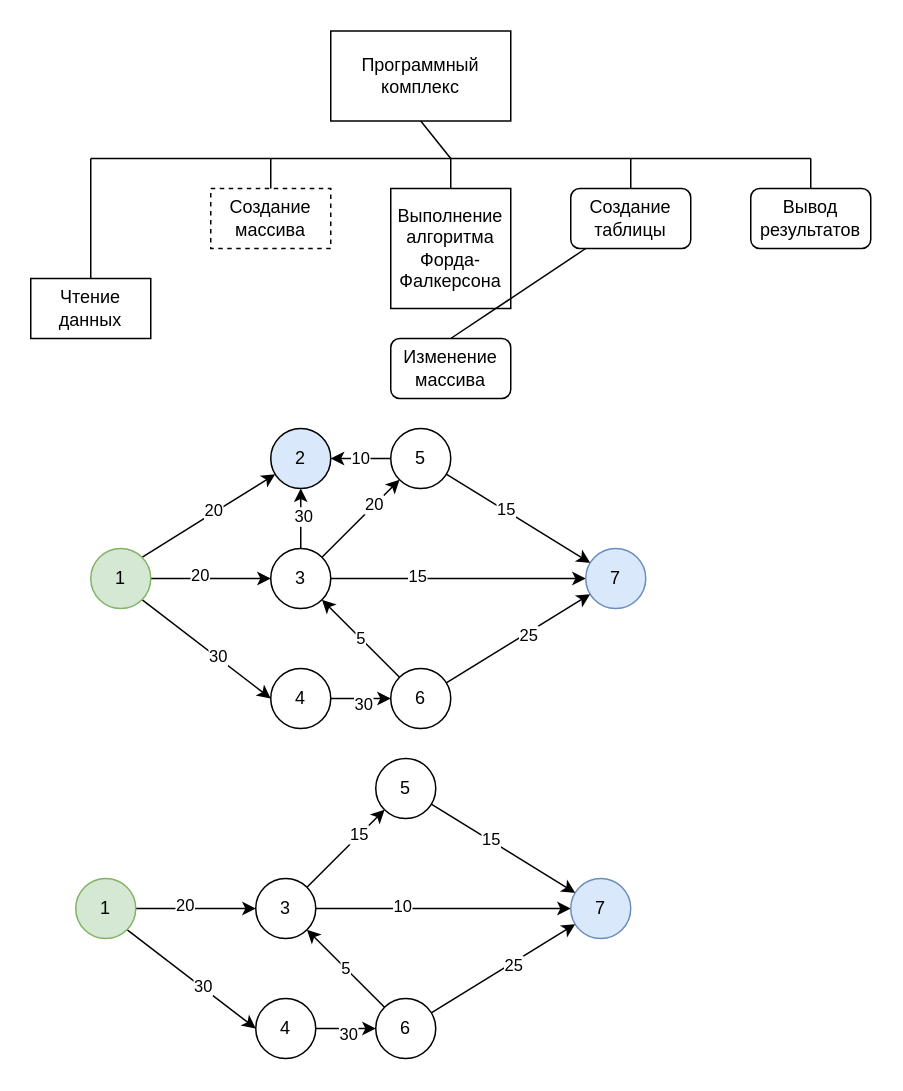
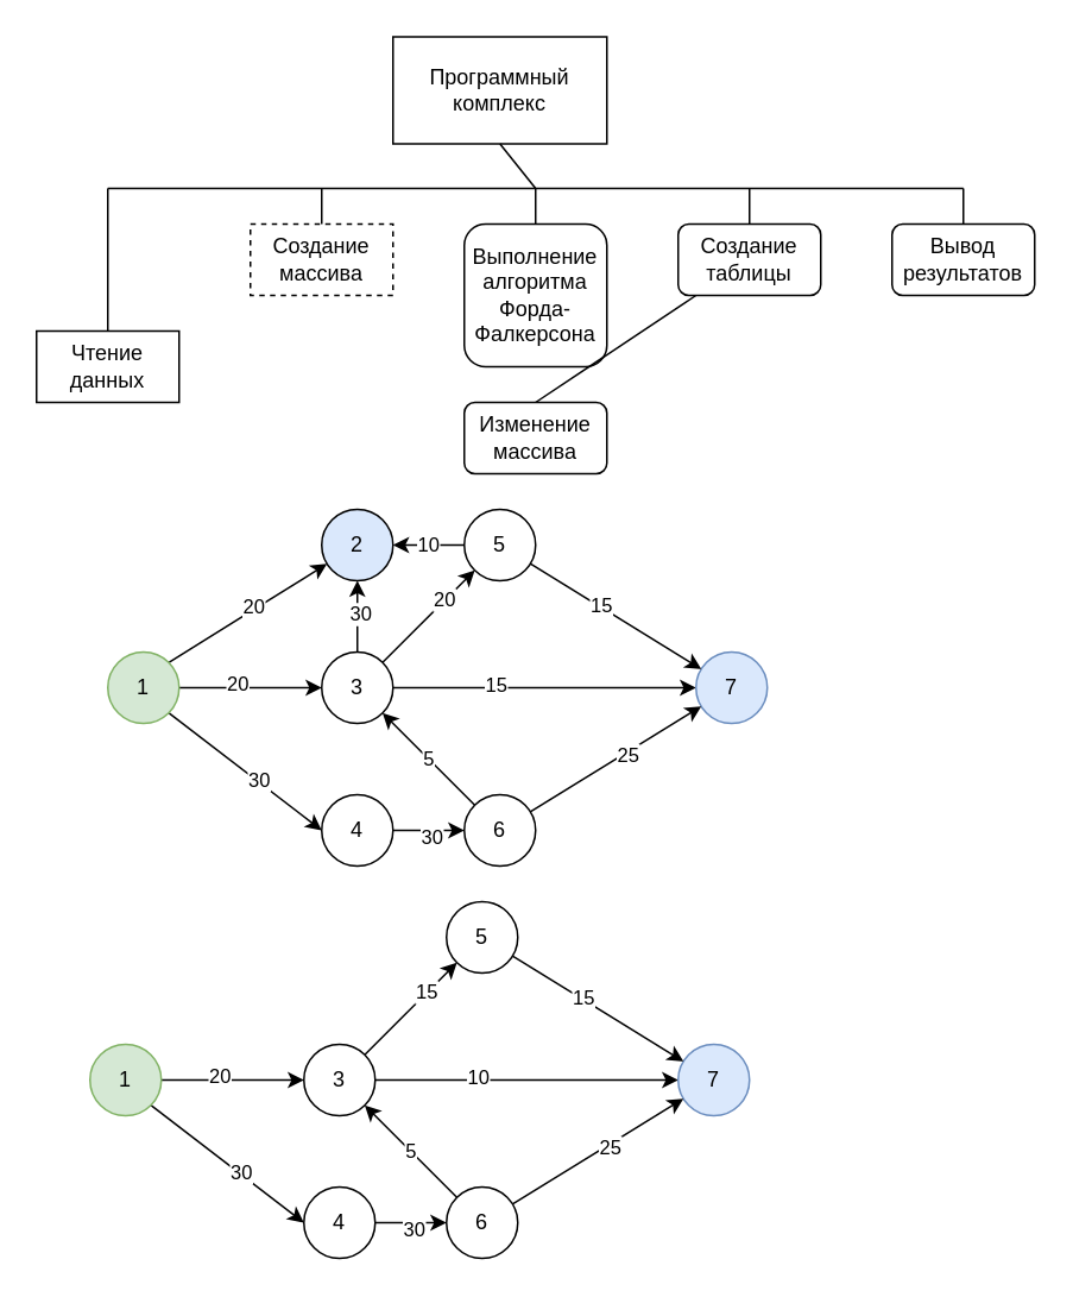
- <mxCell id="4" value="Выполнение алгоритма Форда-Фалкерсона" style="rounded=0;whiteSpace=wrap;html=1;" vertex="1" parent="1"><mxGeometry x="260" y="125" width="80" height="80" as="geometry" /></mxCell>
+ <mxCell id="4" value="Выполнение алгоритма Форда-Фалкерсона" style="whiteSpace=wrap;html=1;rounded=1;" vertex="1" parent="1"><mxGeometry x="260" y="125" width="80" height="80" as="geometry" /></mxCell>
